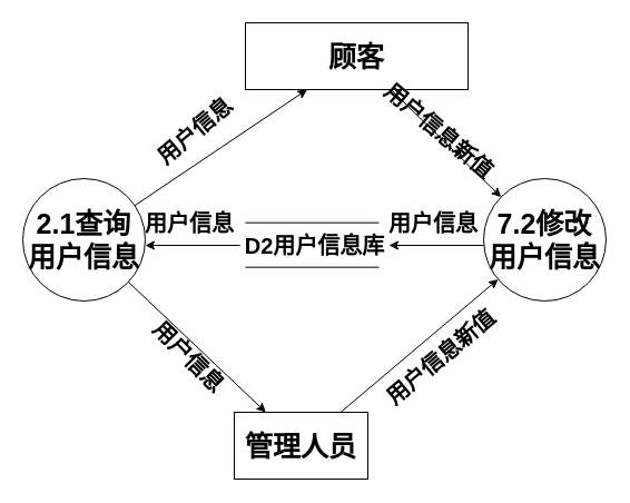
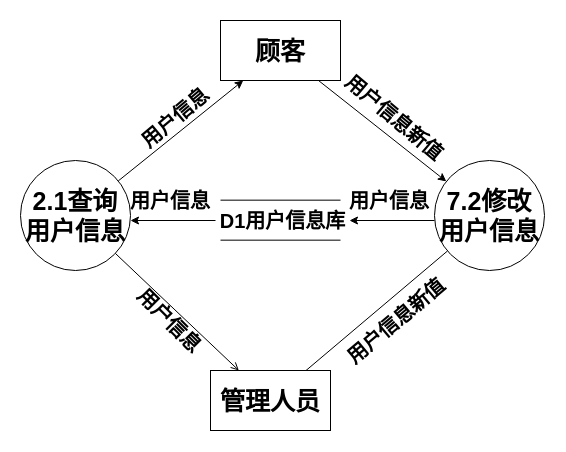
- <mxCell id="3" value="&lt;font style=&quot;font-size: 25px&quot;&gt;&lt;b&gt;顾客&lt;/b&gt;&lt;/font&gt;" style="rounded=0;whiteSpace=wrap;html=1;" vertex="1" parent="1"><mxGeometry x="220" y="20" width="200" height="60" as="geometry" /></mxCell>
+ <mxCell id="3" value="&lt;font style=&quot;font-size: 25px&quot;&gt;&lt;b&gt;顾客&lt;/b&gt;&lt;/font&gt;" style="rounded=0;whiteSpace=wrap;html=1;" vertex="1" parent="1"><mxGeometry x="220" y="20" width="120" height="60" as="geometry" /></mxCell>
- <mxCell id="6" value="&lt;font size=&quot;1&quot;&gt;&lt;b style=&quot;font-size: 20px&quot;&gt;D2用户信息库&lt;/b&gt;&lt;/font&gt;" style="text;html=1;strokeColor=none;fillColor=none;align=center;verticalAlign=middle;whiteSpace=wrap;rounded=0;" vertex="1" parent="1"><mxGeometry x="215" y="210" width="135" height="20" as="geometry" /></mxCell>
+ <mxCell id="6" value="&lt;font size=&quot;1&quot;&gt;&lt;b style=&quot;font-size: 20px&quot;&gt;D1用户信息库&lt;/b&gt;&lt;/font&gt;" style="text;html=1;strokeColor=none;fillColor=none;align=center;verticalAlign=middle;whiteSpace=wrap;rounded=0;" vertex="1" parent="1"><mxGeometry x="215" y="210" width="135" height="20" as="geometry" /></mxCell>
- <mxCell id="12" value="" style="endArrow=classic;html=1;" edge="1" parent="1" source="2" target="8"><mxGeometry width="50" height="50" relative="1" as="geometry"><mxPoint x="410" y="300" as="sourcePoint" /><mxPoint x="460" y="250" as="targetPoint" /></mxGeometry></mxCell>
+ <mxCell id="12" value="" style="endArrow=none;html=1;" edge="1" parent="1" source="2" target="8"><mxGeometry width="50" height="50" relative="1" as="geometry"><mxPoint x="410" y="300" as="sourcePoint" /><mxPoint x="460" y="250" as="targetPoint" /></mxGeometry></mxCell>
- <mxCell id="11" value="" style="endArrow=classic;html=1;" edge="1" parent="1" source="7" target="2"><mxGeometry width="50" height="50" relative="1" as="geometry"><mxPoint x="460" y="250" as="sourcePoint" /><mxPoint x="410" y="300" as="targetPoint" /></mxGeometry></mxCell>
+ <mxCell id="11" value="" style="endArrow=open;html=1;" edge="1" parent="1" source="7" target="2"><mxGeometry width="50" height="50" relative="1" as="geometry"><mxPoint x="460" y="250" as="sourcePoint" /><mxPoint x="410" y="300" as="targetPoint" /></mxGeometry></mxCell>
